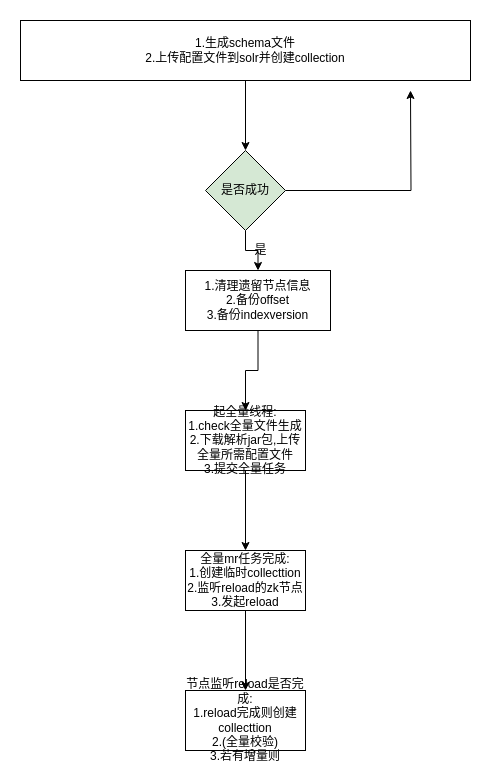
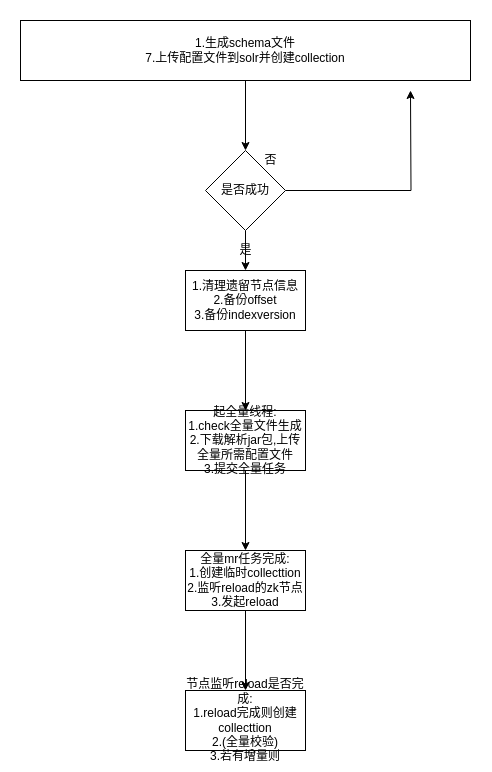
- <mxCell id="3" value="1.生成schema文件&lt;br&gt;2.上传配置文件到solr并创建collection" style="rounded=0;whiteSpace=wrap;html=1;" parent="1" vertex="1"><mxGeometry x="20" y="20" width="450" height="60" as="geometry" /></mxCell>
+ <mxCell id="3" value="1.生成schema文件&lt;br&gt;7.上传配置文件到solr并创建collection" style="rounded=0;whiteSpace=wrap;html=1;" parent="1" vertex="1"><mxGeometry x="20" y="20" width="450" height="60" as="geometry" /></mxCell>
+ <mxCell id="7" value="否" style="text;html=1;align=center;verticalAlign=middle;resizable=0;points=[];autosize=1;" parent="1" vertex="1"><mxGeometry x="255" y="150" width="30" height="20" as="geometry" /></mxCell>
- <mxCell id="6" value="是否成功" style="rhombus;whiteSpace=wrap;html=1;rounded=0;fillColor=#d5e8d4;" parent="1" vertex="1"><mxGeometry x="205" y="150" width="80" height="80" as="geometry" /></mxCell>
+ <mxCell id="6" value="是否成功" style="rhombus;whiteSpace=wrap;html=1;rounded=0;" parent="1" vertex="1"><mxGeometry x="205" y="150" width="80" height="80" as="geometry" /></mxCell>
- <mxCell id="10" value="是" style="text;html=1;align=center;verticalAlign=middle;resizable=0;points=[];autosize=1;" parent="1" vertex="1"><mxGeometry x="245" y="240" width="30" height="20" as="geometry" /></mxCell>
+ <mxCell id="10" value="是" style="text;html=1;align=center;verticalAlign=middle;resizable=0;points=[];autosize=1;" parent="1" vertex="1"><mxGeometry x="230" y="240" width="30" height="20" as="geometry" /></mxCell>
- <mxCell id="9" value="1.清理遗留节点信息&lt;br&gt;2.备份offset&lt;br&gt;3.备份indexversion" style="whiteSpace=wrap;html=1;rounded=0;" parent="1" vertex="1"><mxGeometry x="185" y="270" width="145" height="60" as="geometry" /></mxCell>
+ <mxCell id="9" value="1.清理遗留节点信息&lt;br&gt;2.备份offset&lt;br&gt;3.备份indexversion" style="whiteSpace=wrap;html=1;rounded=0;" parent="1" vertex="1"><mxGeometry x="185" y="270" width="120" height="60" as="geometry" /></mxCell>
